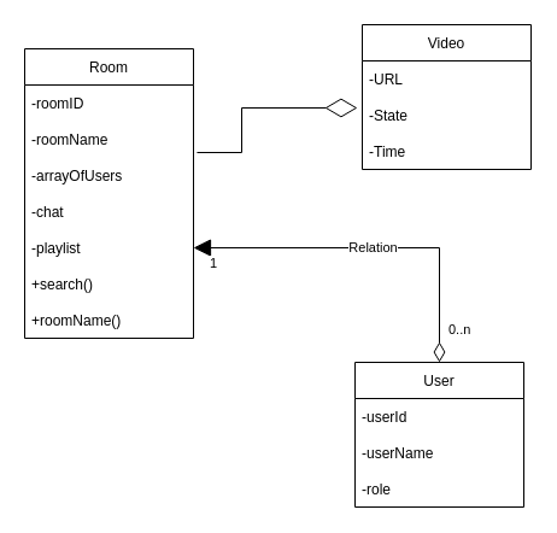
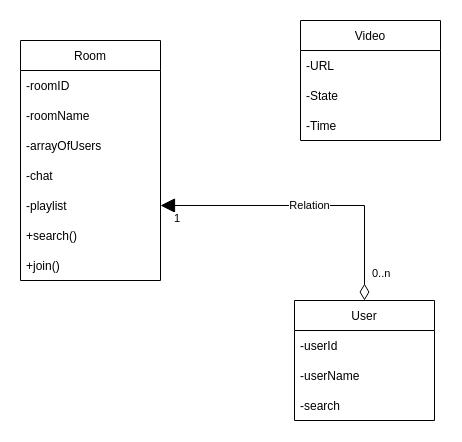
- <mxCell id="21" value="" style="endArrow=diamondThin;endFill=0;endSize=24;html=1;rounded=0;exitX=1.021;exitY=0.867;exitDx=0;exitDy=0;exitPerimeter=0;entryX=-0.029;entryY=0.3;entryDx=0;entryDy=0;entryPerimeter=0;" edge="1" parent="1" source="4" target="19"><mxGeometry width="160" relative="1" as="geometry"><mxPoint x="280" y="300" as="sourcePoint" /><mxPoint x="440" y="300" as="targetPoint" /><Array as="points"><mxPoint x="200" y="126" /><mxPoint x="200" y="89" /></Array></mxGeometry></mxCell>
- <mxCell id="9" value="+roomName()" style="text;strokeColor=none;fillColor=none;align=left;verticalAlign=middle;spacingLeft=4;spacingRight=4;overflow=hidden;points=[[0,0.5],[1,0.5]];portConstraint=eastwest;rotatable=0;" vertex="1" parent="2"><mxGeometry y="210" width="140" height="30" as="geometry" /></mxCell>
+ <mxCell id="9" value="+join()" style="text;strokeColor=none;fillColor=none;align=left;verticalAlign=middle;spacingLeft=4;spacingRight=4;overflow=hidden;points=[[0,0.5],[1,0.5]];portConstraint=eastwest;rotatable=0;" vertex="1" parent="2"><mxGeometry y="210" width="140" height="30" as="geometry" /></mxCell>
- <mxCell id="13" value="-role" style="text;strokeColor=none;fillColor=none;align=left;verticalAlign=middle;spacingLeft=4;spacingRight=4;overflow=hidden;points=[[0,0.5],[1,0.5]];portConstraint=eastwest;rotatable=0;" vertex="1" parent="10"><mxGeometry y="90" width="140" height="30" as="geometry" /></mxCell>
+ <mxCell id="13" value="-search" style="text;strokeColor=none;fillColor=none;align=left;verticalAlign=middle;spacingLeft=4;spacingRight=4;overflow=hidden;points=[[0,0.5],[1,0.5]];portConstraint=eastwest;rotatable=0;" vertex="1" parent="10"><mxGeometry y="90" width="140" height="30" as="geometry" /></mxCell>
